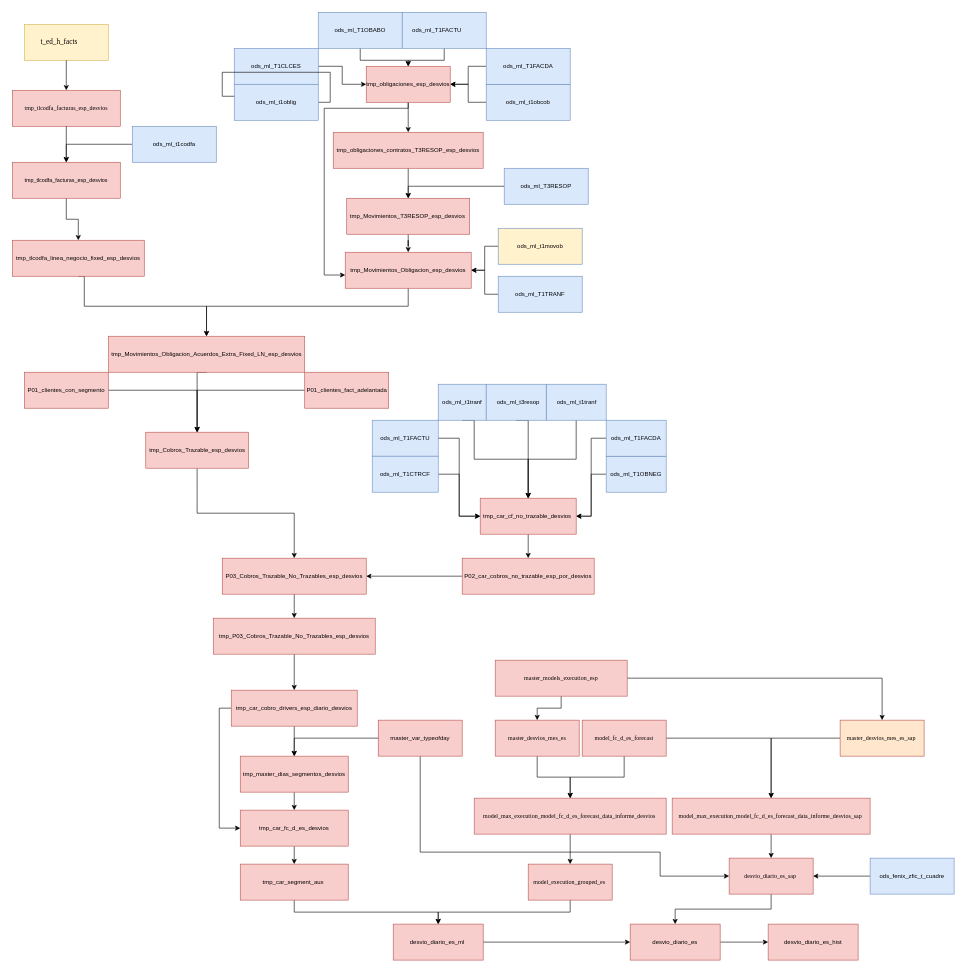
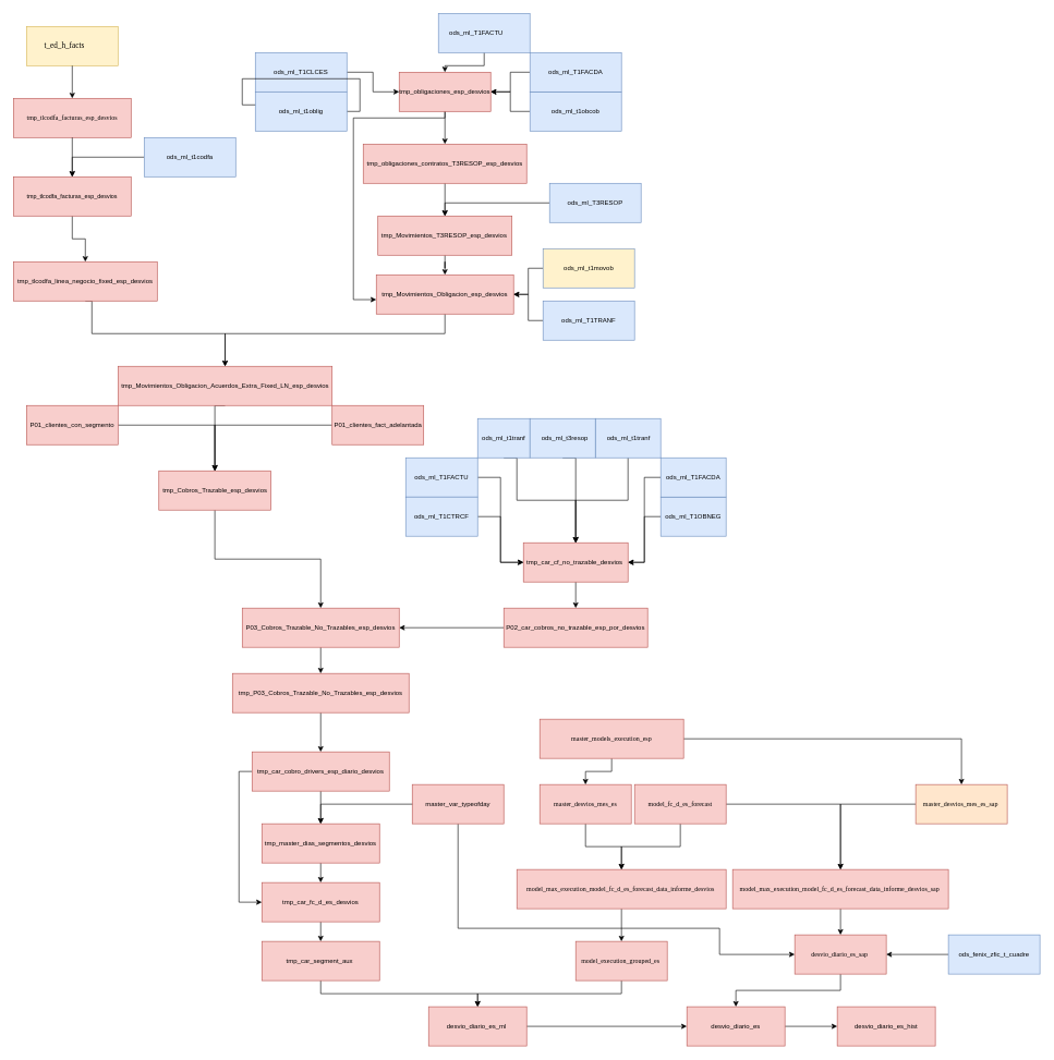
- <mxCell id="18" value="&lt;span style=&quot;font-size: 10px; line-height: 107%; font-family: Calibri, sans-serif;&quot;&gt;ods_ml_T1OBABO&lt;/span&gt;" style="rounded=0;whiteSpace=wrap;html=1;fillColor=#dae8fc;strokeColor=#6c8ebf;fontSize=10;" vertex="1" parent="1"><mxGeometry x="530" y="20" width="140" height="60" as="geometry" /></mxCell>
- <mxCell id="17" style="edgeStyle=orthogonalEdgeStyle;rounded=0;orthogonalLoop=1;jettySize=auto;html=1;exitX=0.5;exitY=1;exitDx=0;exitDy=0;entryX=0.5;entryY=0;entryDx=0;entryDy=0;" edge="1" parent="1" source="18" target="14"><mxGeometry relative="1" as="geometry" /></mxCell>
